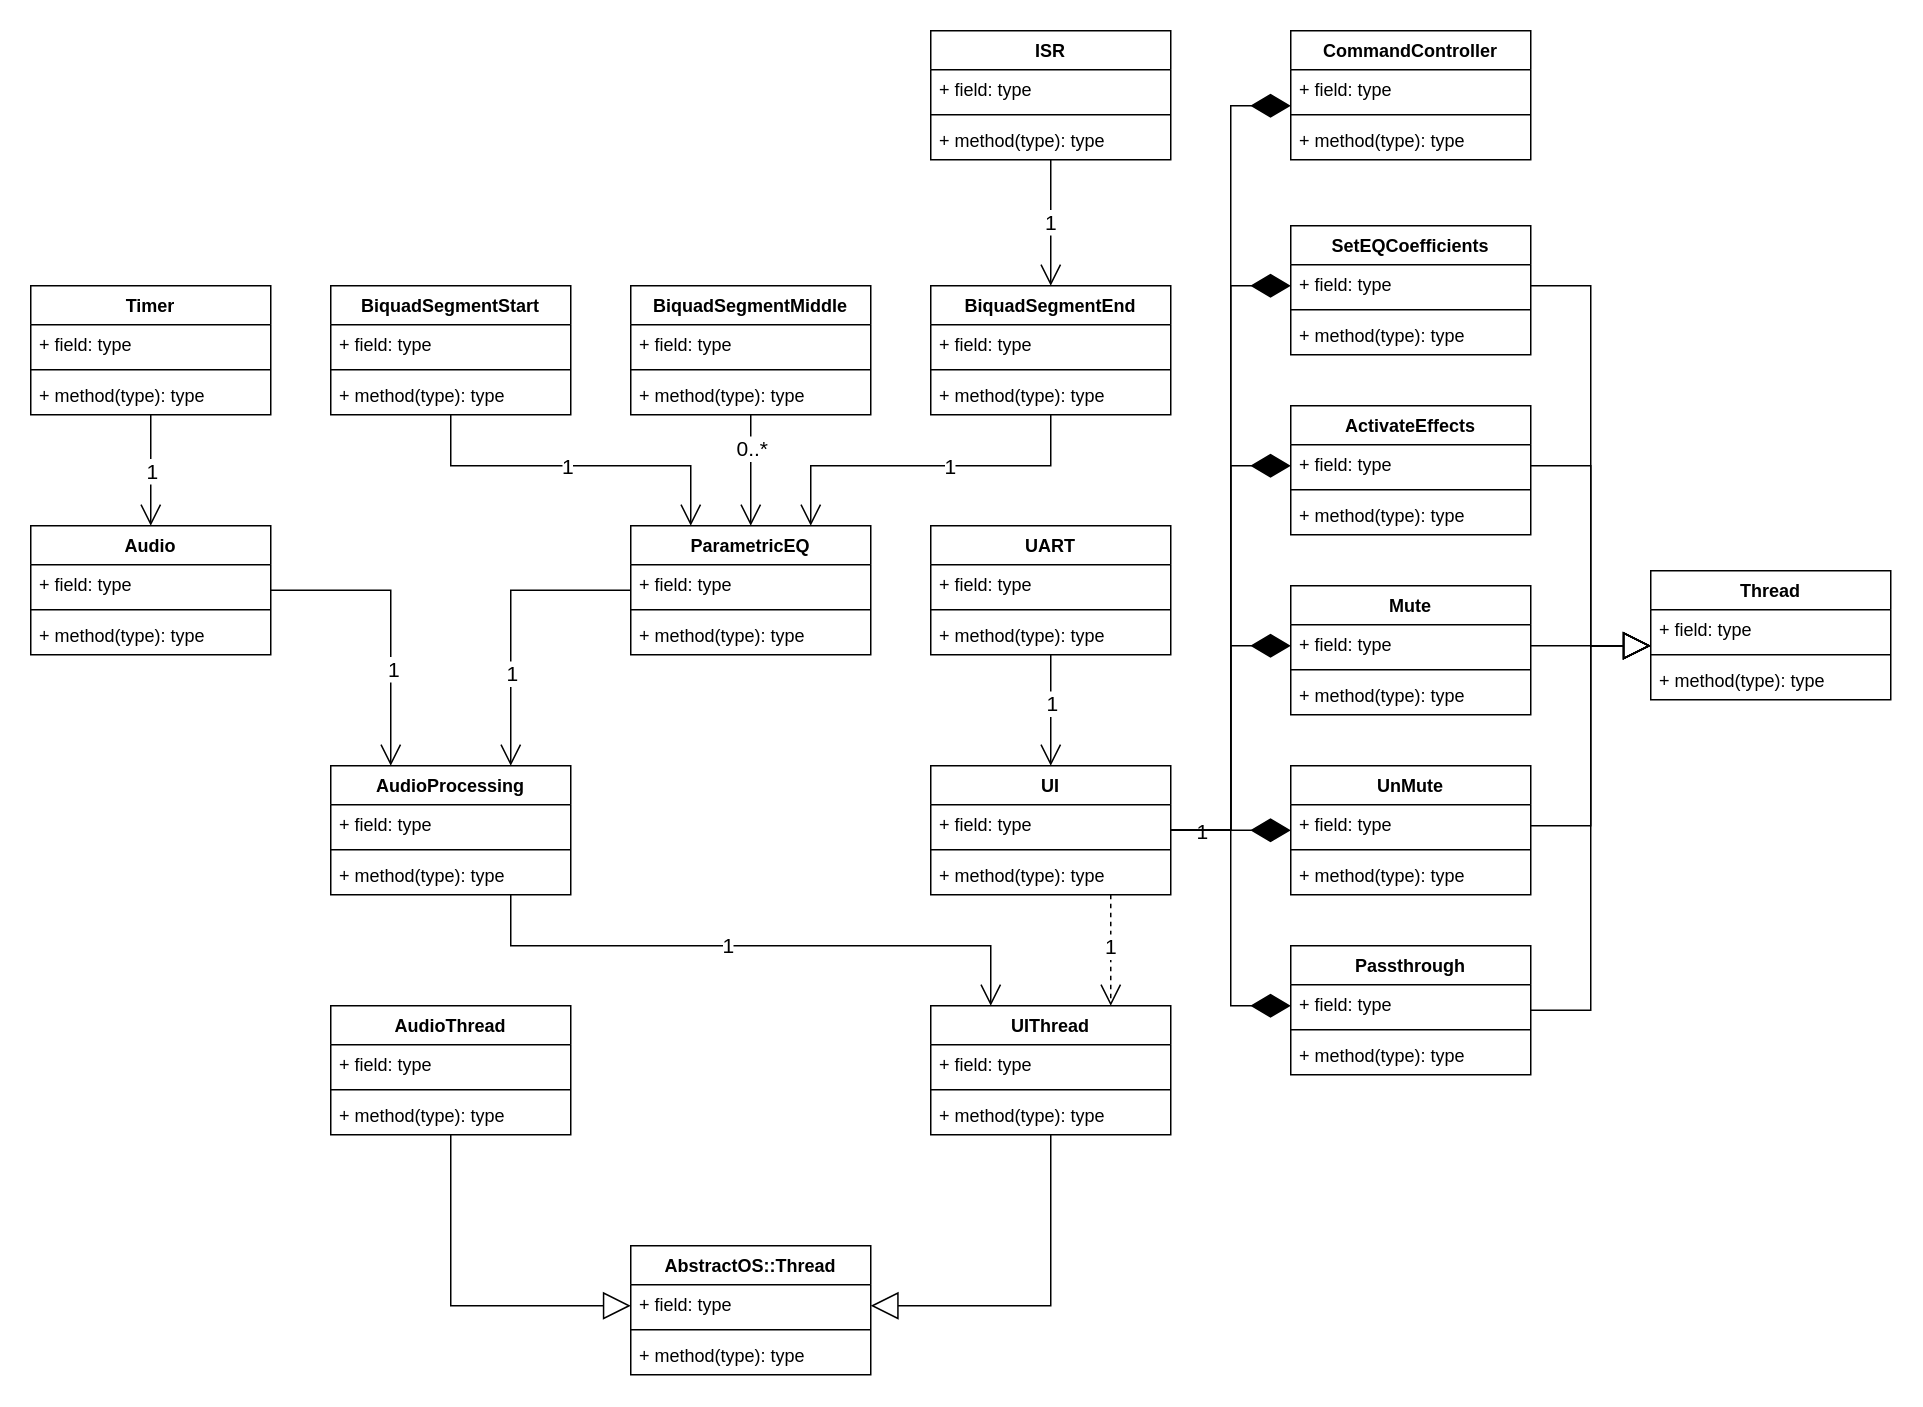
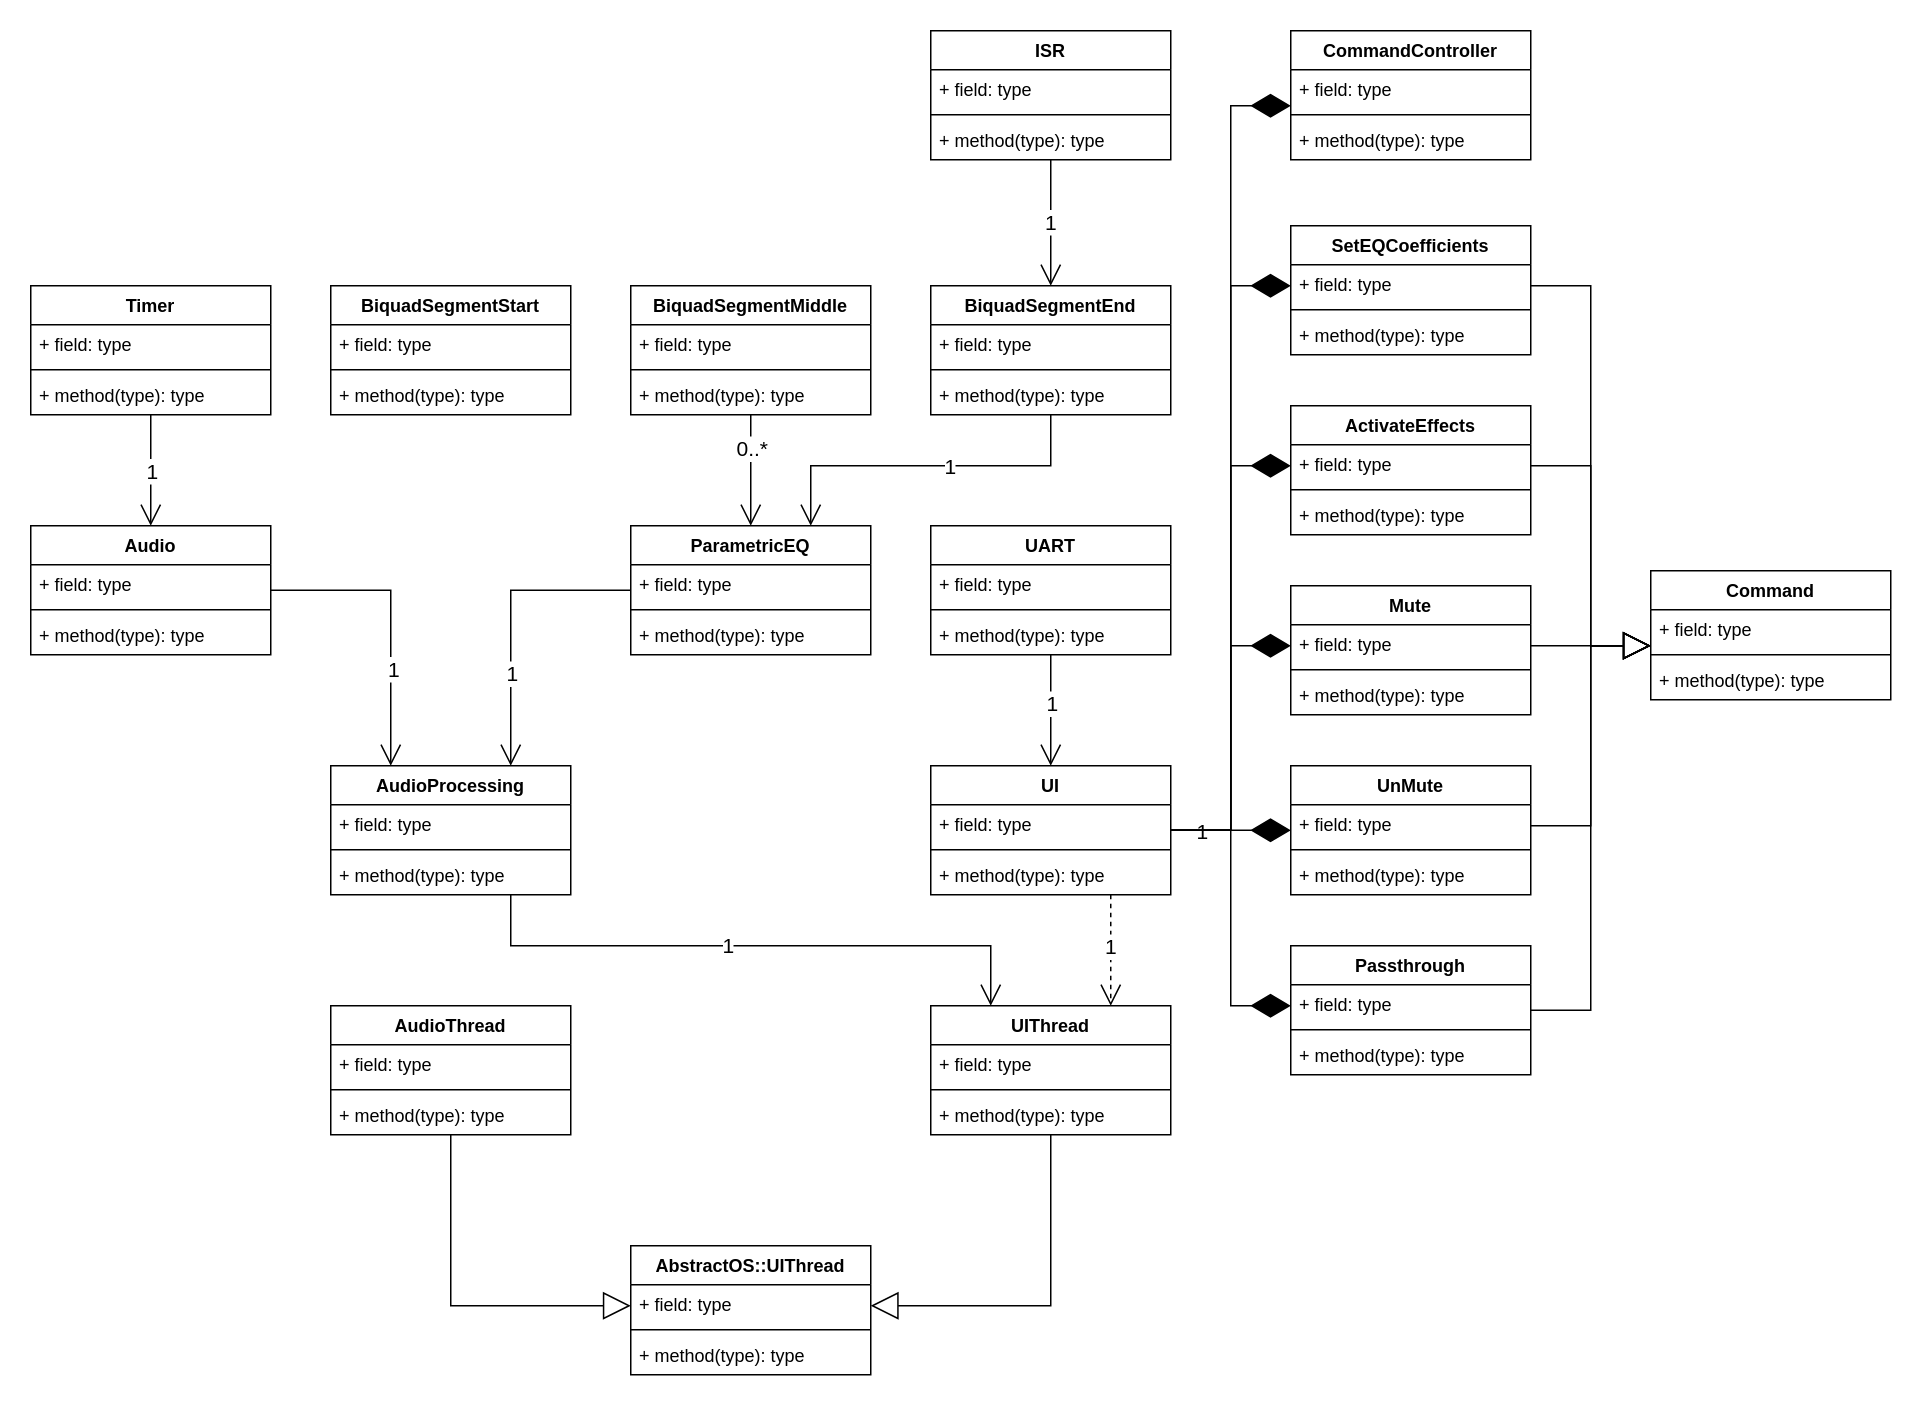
- <mxCell id="18" value="" style="endArrow=open;endFill=1;endSize=12;html=1;rounded=0;entryX=0.25;entryY=0;entryDx=0;entryDy=0;edgeStyle=orthogonalEdgeStyle;" edge="1" parent="1" source="6" target="2"><mxGeometry width="160" relative="1" as="geometry"><mxPoint x="330" y="440" as="sourcePoint" /><mxPoint x="490" y="440" as="targetPoint" /><Array as="points"><mxPoint x="300" y="310" /><mxPoint x="460" y="310" /></Array></mxGeometry></mxCell>
- <mxCell id="19" value="1" style="edgeLabel;html=1;align=center;verticalAlign=middle;resizable=0;points=[];fontSize=14;" vertex="1" connectable="0" parent="18"><mxGeometry x="-0.051" relative="1" as="geometry"><mxPoint as="offset" /></mxGeometry></mxCell>
- <mxCell id="100" value="Thread" style="swimlane;fontStyle=1;align=center;verticalAlign=top;childLayout=stackLayout;horizontal=1;startSize=26;horizontalStack=0;resizeParent=1;resizeParentMax=0;resizeLast=0;collapsible=1;marginBottom=0;whiteSpace=wrap;html=1;" vertex="1" parent="1"><mxGeometry x="1100" y="380" width="160" height="86" as="geometry" /></mxCell>
+ <mxCell id="100" value="Command" style="swimlane;fontStyle=1;align=center;verticalAlign=top;childLayout=stackLayout;horizontal=1;startSize=26;horizontalStack=0;resizeParent=1;resizeParentMax=0;resizeLast=0;collapsible=1;marginBottom=0;whiteSpace=wrap;html=1;" vertex="1" parent="1"><mxGeometry x="1100" y="380" width="160" height="86" as="geometry" /></mxCell>
- <mxCell id="104" value="AbstractOS::Thread" style="swimlane;fontStyle=1;align=center;verticalAlign=top;childLayout=stackLayout;horizontal=1;startSize=26;horizontalStack=0;resizeParent=1;resizeParentMax=0;resizeLast=0;collapsible=1;marginBottom=0;whiteSpace=wrap;html=1;" vertex="1" parent="1"><mxGeometry x="420" y="830" width="160" height="86" as="geometry" /></mxCell>
+ <mxCell id="104" value="AbstractOS::UIThread" style="swimlane;fontStyle=1;align=center;verticalAlign=top;childLayout=stackLayout;horizontal=1;startSize=26;horizontalStack=0;resizeParent=1;resizeParentMax=0;resizeLast=0;collapsible=1;marginBottom=0;whiteSpace=wrap;html=1;" vertex="1" parent="1"><mxGeometry x="420" y="830" width="160" height="86" as="geometry" /></mxCell>
